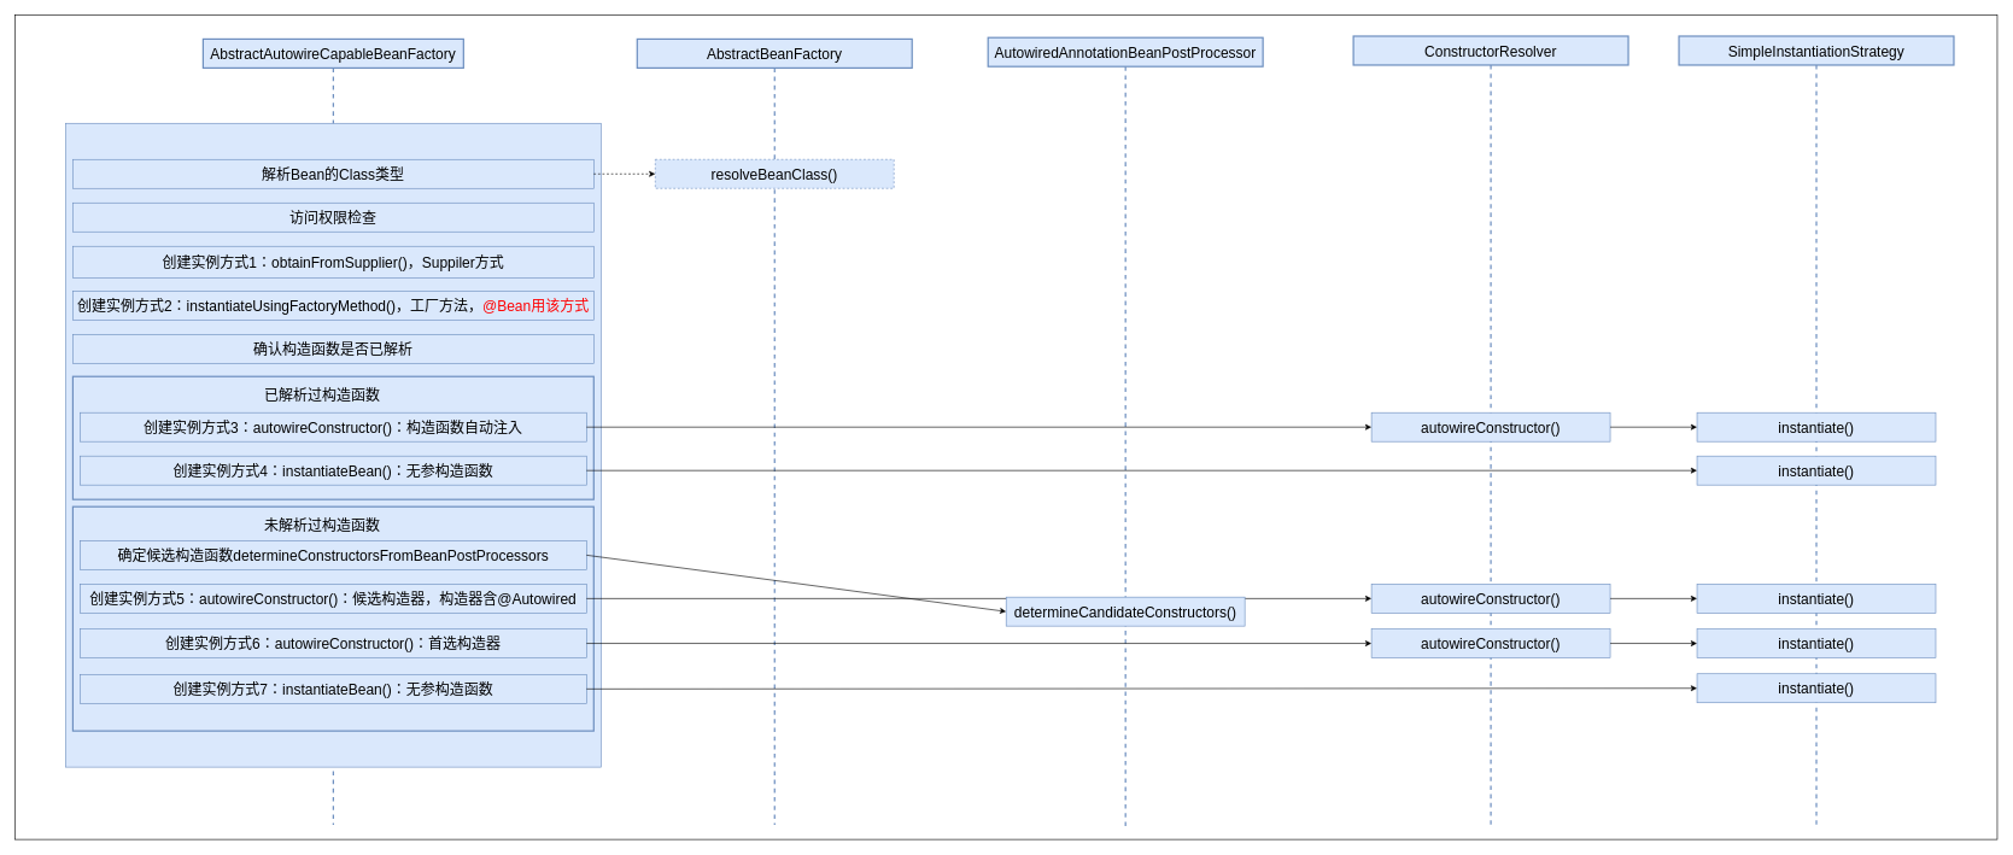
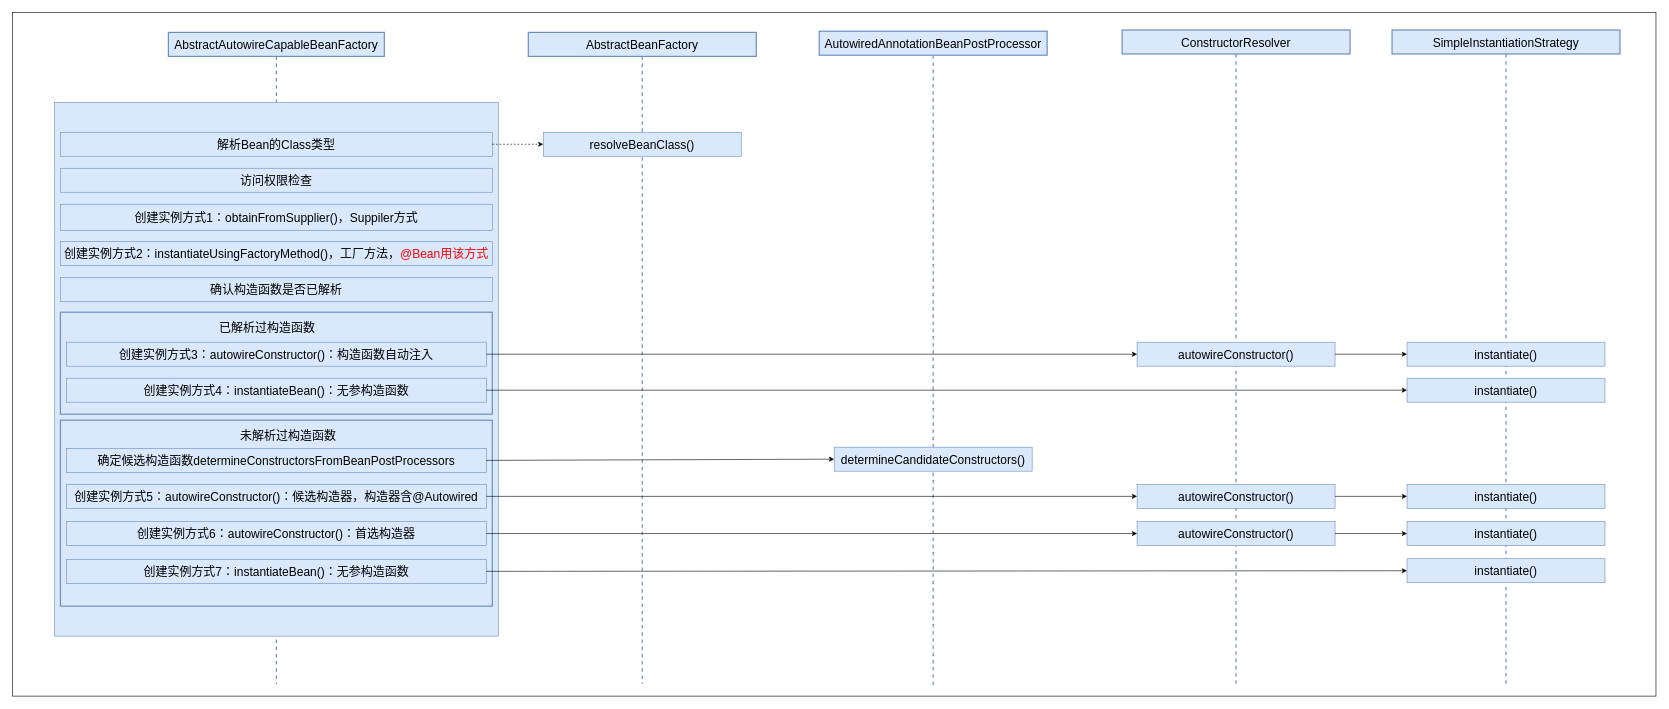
- <mxCell id="10" value="resolveBeanClass()" style="html=1;whiteSpace=wrap;fontSize=20;fillColor=#dae8fc;strokeColor=#6c8ebf;strokeWidth=1;dashed=1;" parent="1" vertex="1"><mxGeometry x="905" y="220" width="330" height="40" as="geometry" /></mxCell>
+ <mxCell id="10" value="resolveBeanClass()" style="html=1;whiteSpace=wrap;fontSize=20;fillColor=#dae8fc;strokeColor=#6c8ebf;strokeWidth=1;" parent="1" vertex="1"><mxGeometry x="905" y="220" width="330" height="40" as="geometry" /></mxCell>
- <mxCell id="7" value="&lt;span&gt;未解析过构造函数&lt;/span&gt;" style="text;html=1;align=center;verticalAlign=middle;whiteSpace=wrap;rounded=0;fontColor=#000000;fontStyle=0;fontSize=20;" parent="1" vertex="1"><mxGeometry x="290" y="710" width="310" height="30" as="geometry" /></mxCell>
+ <mxCell id="7" value="&lt;span&gt;未解析过构造函数&lt;/span&gt;" style="text;html=1;align=center;verticalAlign=middle;whiteSpace=wrap;rounded=0;fontColor=#000000;fontStyle=0;fontSize=20;" parent="1" vertex="1"><mxGeometry x="325" y="710" width="310" height="30" as="geometry" /></mxCell>
- <mxCell id="37" value="determineCandidateConstructors()" style="html=1;whiteSpace=wrap;fontSize=20;fillColor=#dae8fc;strokeColor=#6c8ebf;strokeWidth=1;" parent="1" vertex="1"><mxGeometry x="1390" y="825" width="330" height="40" as="geometry" /></mxCell>
+ <mxCell id="37" value="determineCandidateConstructors()" style="html=1;whiteSpace=wrap;fontSize=20;fillColor=#dae8fc;strokeColor=#6c8ebf;strokeWidth=1;" parent="1" vertex="1"><mxGeometry x="1390" y="745" width="330" height="40" as="geometry" /></mxCell>
